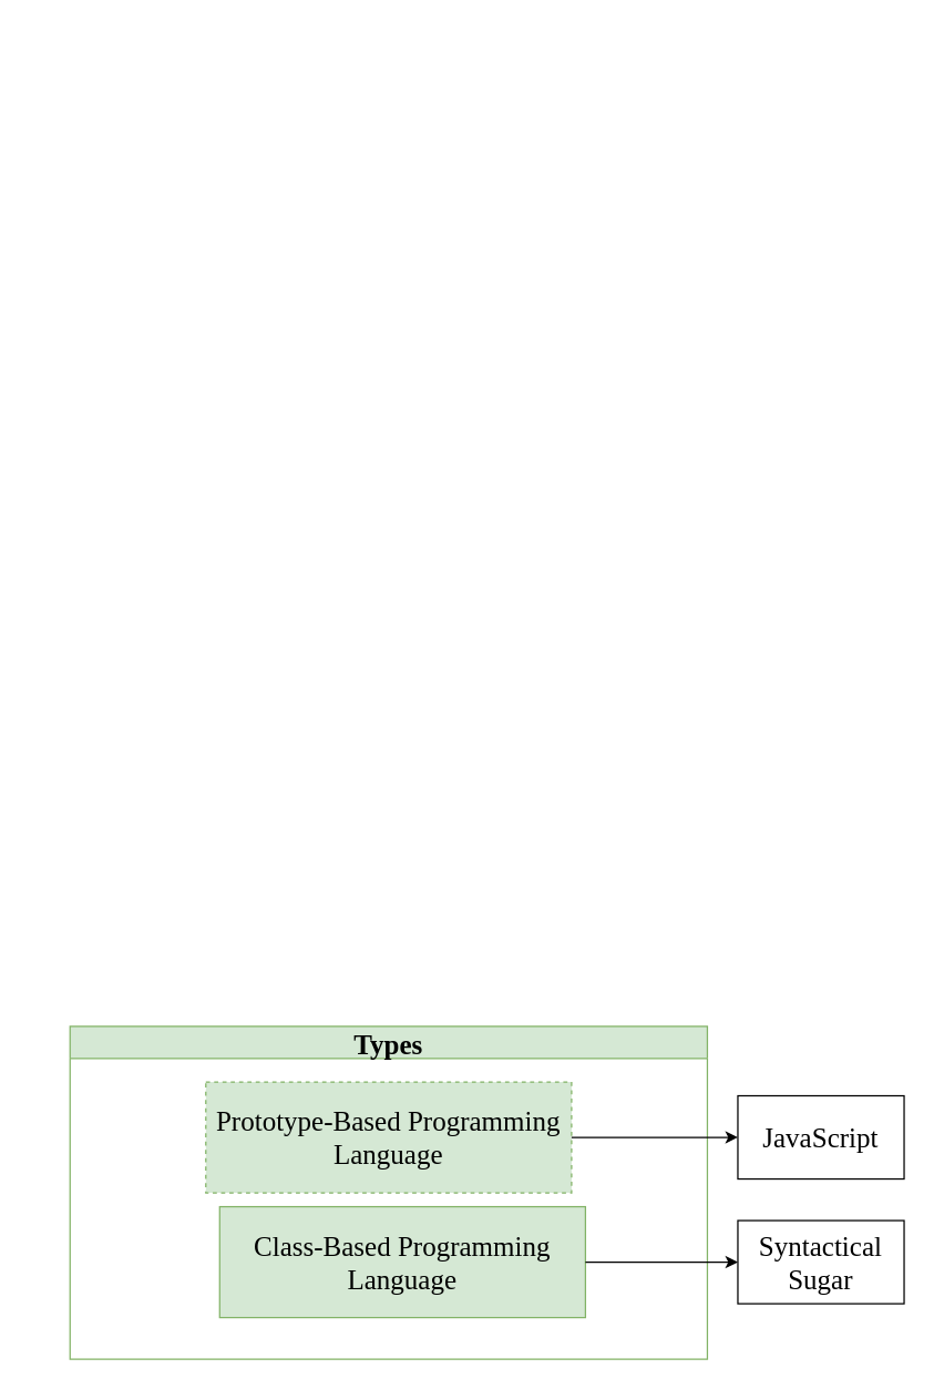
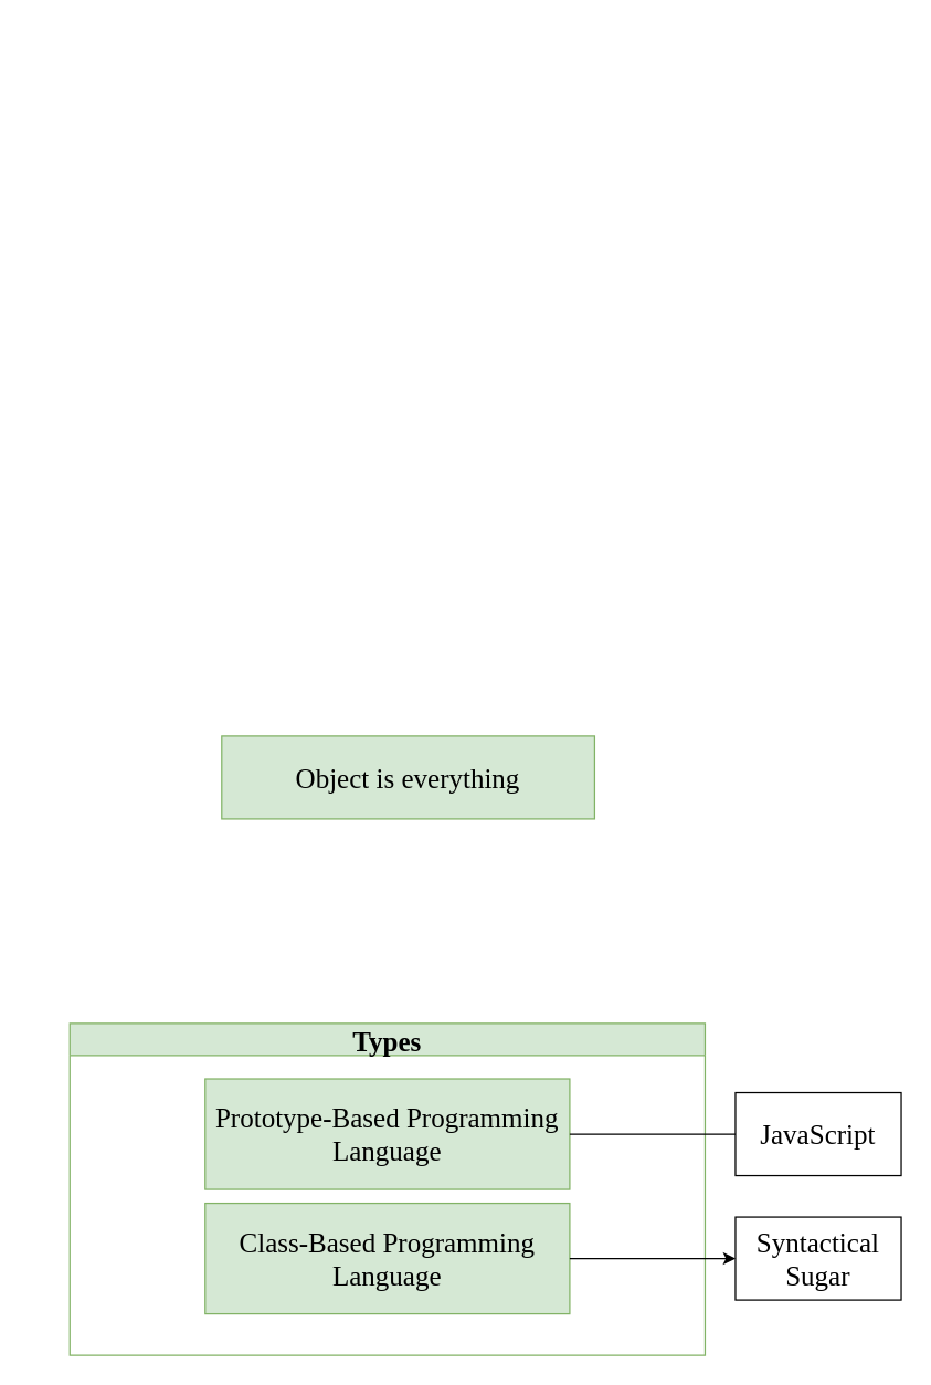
+ <mxCell id="3" value="Object is everything" style="rounded=0;whiteSpace=wrap;html=1;fontFamily=Comfortaa;fontSource=https%3A%2F%2Ffonts.googleapis.com%2Fcss%3Ffamily%3DComfortaa;fontSize=20;fillColor=#d5e8d4;strokeColor=#82b366;" vertex="1" parent="1"><mxGeometry x="160" y="532" width="270" height="60" as="geometry" /></mxCell>
- <mxCell id="5" value="Prototype-Based Programming Language" style="rounded=0;whiteSpace=wrap;html=1;fontFamily=Comfortaa;fontSource=https%3A%2F%2Ffonts.googleapis.com%2Fcss%3Ffamily%3DComfortaa;fontSize=20;fillColor=#d5e8d4;strokeColor=#82b366;dashed=1;" vertex="1" parent="4"><mxGeometry x="98" y="40" width="264" height="80" as="geometry" /></mxCell>
+ <mxCell id="5" value="Prototype-Based Programming Language" style="rounded=0;whiteSpace=wrap;html=1;fontFamily=Comfortaa;fontSource=https%3A%2F%2Ffonts.googleapis.com%2Fcss%3Ffamily%3DComfortaa;fontSize=20;fillColor=#d5e8d4;strokeColor=#82b366;" vertex="1" parent="4"><mxGeometry x="98" y="40" width="264" height="80" as="geometry" /></mxCell>
- <mxCell id="8" style="edgeStyle=orthogonalEdgeStyle;rounded=0;orthogonalLoop=1;jettySize=auto;html=1;entryX=0;entryY=0.5;entryDx=0;entryDy=0;fontFamily=Comfortaa;fontSource=https%3A%2F%2Ffonts.googleapis.com%2Fcss%3Ffamily%3DComfortaa;fontSize=20;" edge="1" parent="1" source="5" target="7"><mxGeometry relative="1" as="geometry" /></mxCell>
+ <mxCell id="8" style="edgeStyle=orthogonalEdgeStyle;rounded=0;orthogonalLoop=1;jettySize=auto;html=1;entryX=0;entryY=0.5;entryDx=0;entryDy=0;fontFamily=Comfortaa;fontSource=https%3A%2F%2Ffonts.googleapis.com%2Fcss%3Ffamily%3DComfortaa;fontSize=20;endArrow=none;" edge="1" parent="1" source="5" target="7"><mxGeometry relative="1" as="geometry" /></mxCell>
- <mxCell id="6" value="Class-Based Programming Language" style="rounded=0;whiteSpace=wrap;html=1;fontFamily=Comfortaa;fontSource=https%3A%2F%2Ffonts.googleapis.com%2Fcss%3Ffamily%3DComfortaa;fontSize=20;fillColor=#d5e8d4;strokeColor=#82b366;" vertex="1" parent="4"><mxGeometry x="108" y="130" width="264" height="80" as="geometry" /></mxCell>
+ <mxCell id="6" value="Class-Based Programming Language" style="rounded=0;whiteSpace=wrap;html=1;fontFamily=Comfortaa;fontSource=https%3A%2F%2Ffonts.googleapis.com%2Fcss%3Ffamily%3DComfortaa;fontSize=20;fillColor=#d5e8d4;strokeColor=#82b366;" vertex="1" parent="4"><mxGeometry x="98" y="130" width="264" height="80" as="geometry" /></mxCell>
